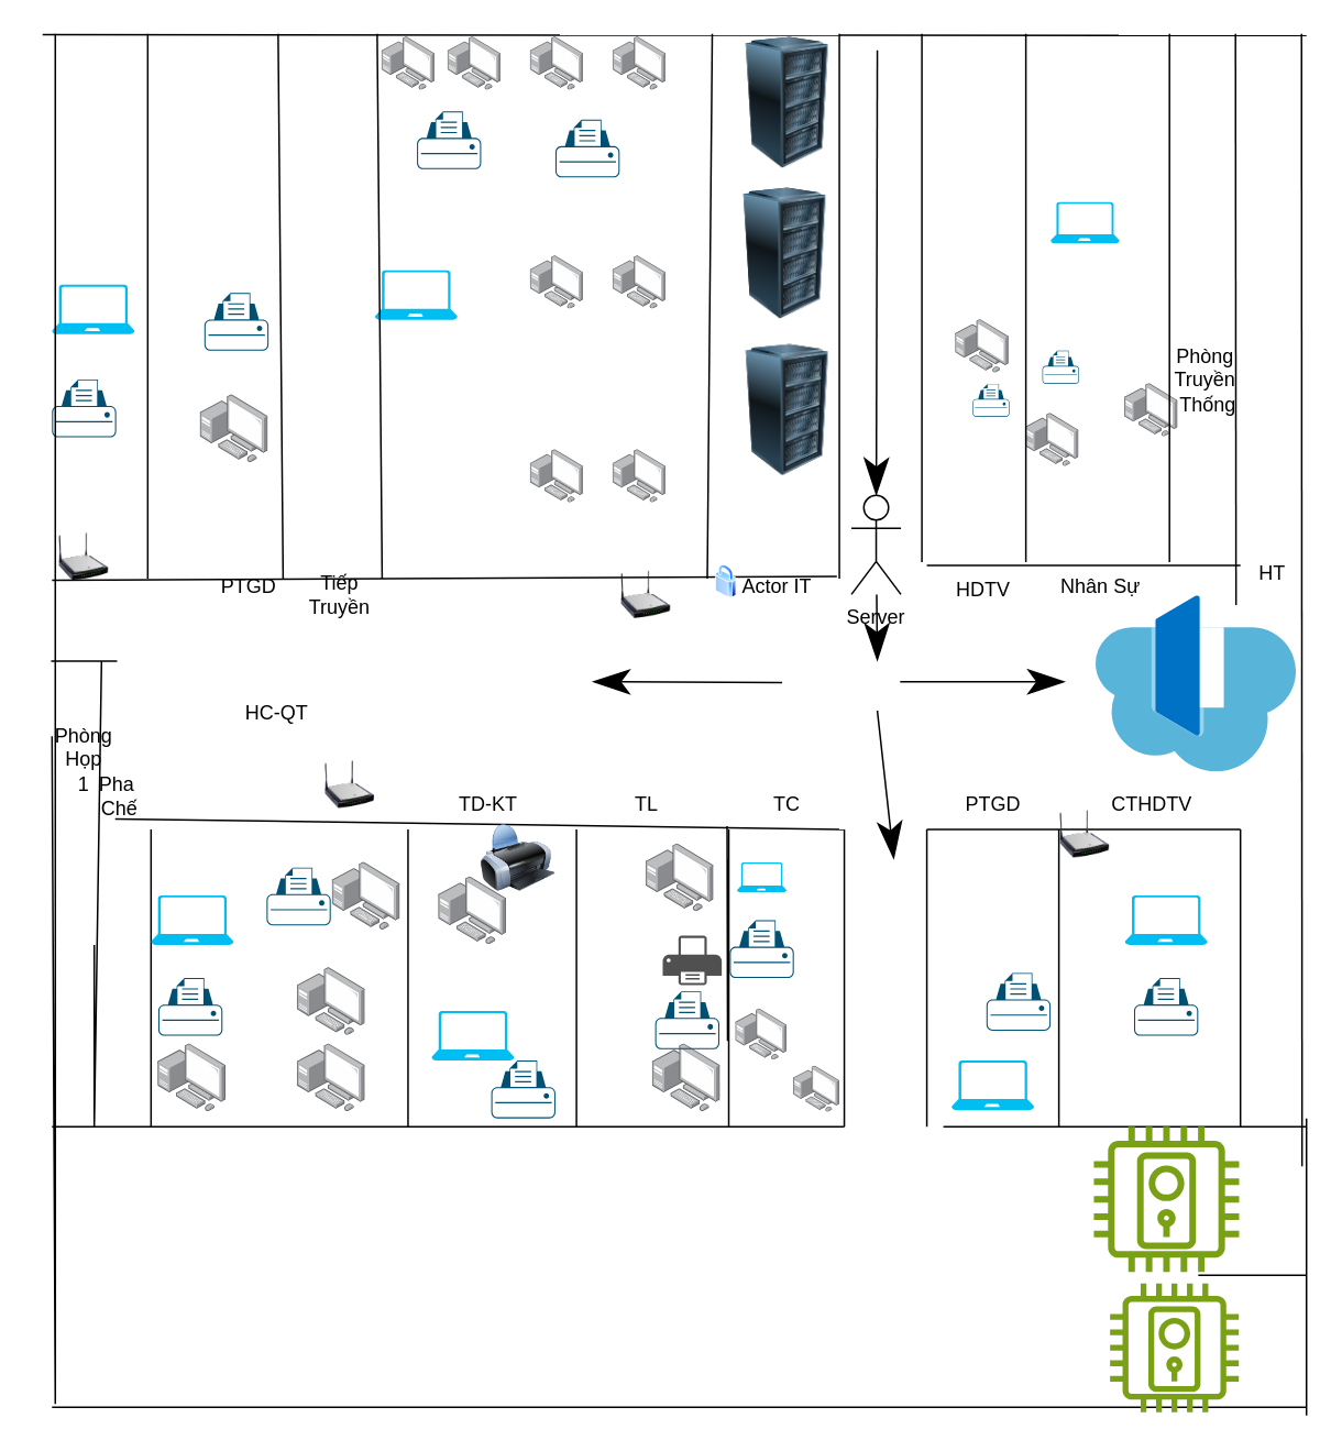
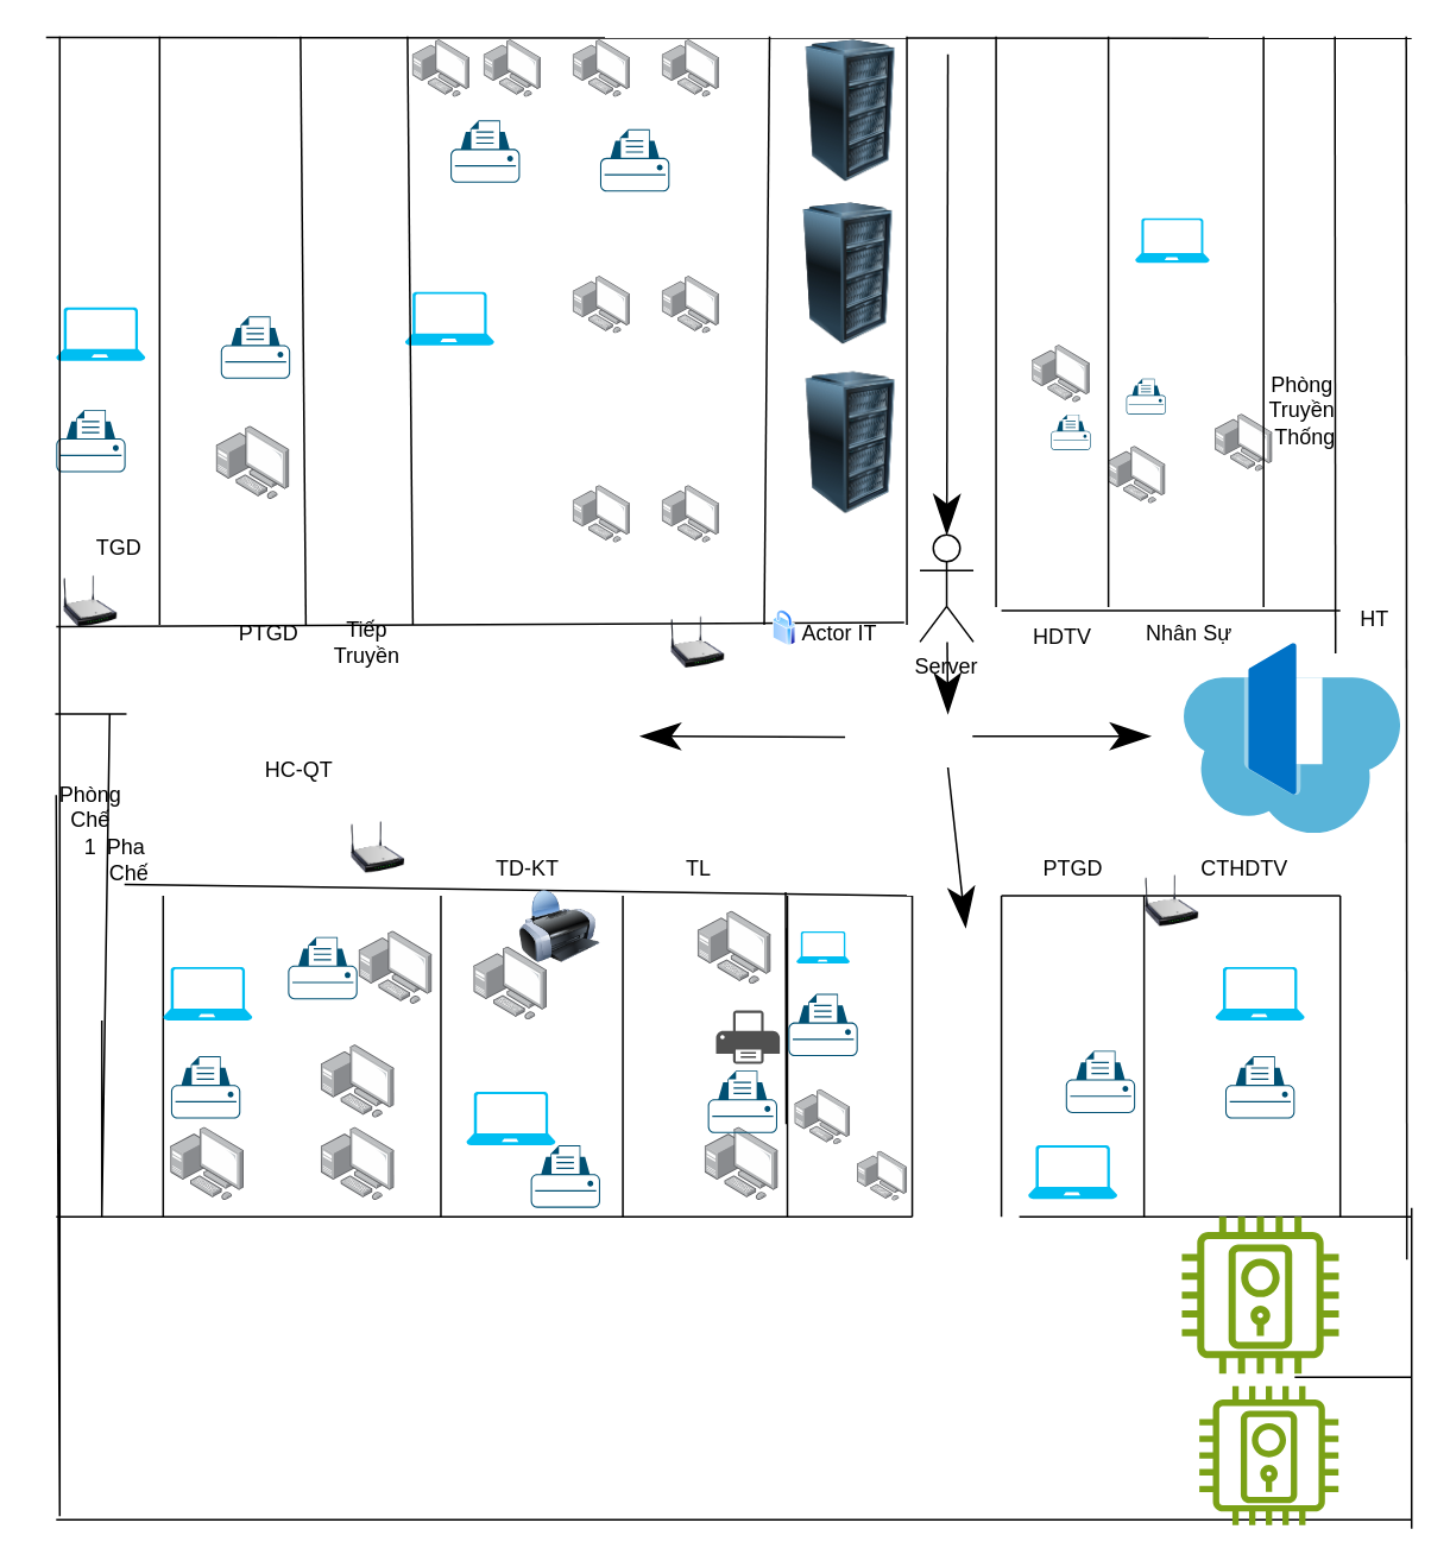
+ <mxCell id="42" value="TGD" style="text;html=1;align=center;verticalAlign=middle;resizable=0;points=[];autosize=1;strokeColor=none;fillColor=none;" parent="1" vertex="1"><mxGeometry x="41" y="292" width="50" height="30" as="geometry" /></mxCell>
- <mxCell id="73" value="&lt;div&gt;Phòng&lt;/div&gt;&lt;div&gt;Họp&lt;/div&gt;&lt;div&gt;1&lt;br&gt;&lt;/div&gt;" style="text;html=1;align=center;verticalAlign=middle;resizable=0;points=[];autosize=1;strokeColor=none;fillColor=none;" parent="1" vertex="1"><mxGeometry x="20.44" y="430" width="60" height="60" as="geometry" /></mxCell>
+ <mxCell id="73" value="&lt;div&gt;Phòng&lt;/div&gt;&lt;div&gt;Chế&lt;/div&gt;&lt;div&gt;1&lt;br&gt;&lt;/div&gt;" style="text;html=1;align=center;verticalAlign=middle;resizable=0;points=[];autosize=1;strokeColor=none;fillColor=none;" parent="1" vertex="1"><mxGeometry x="20.44" y="430" width="60" height="60" as="geometry" /></mxCell>
- <mxCell id="64" value="TC" style="text;html=1;align=center;verticalAlign=middle;resizable=0;points=[];autosize=1;strokeColor=none;fillColor=none;" parent="1" vertex="1"><mxGeometry x="456" y="472" width="40" height="30" as="geometry" /></mxCell>
